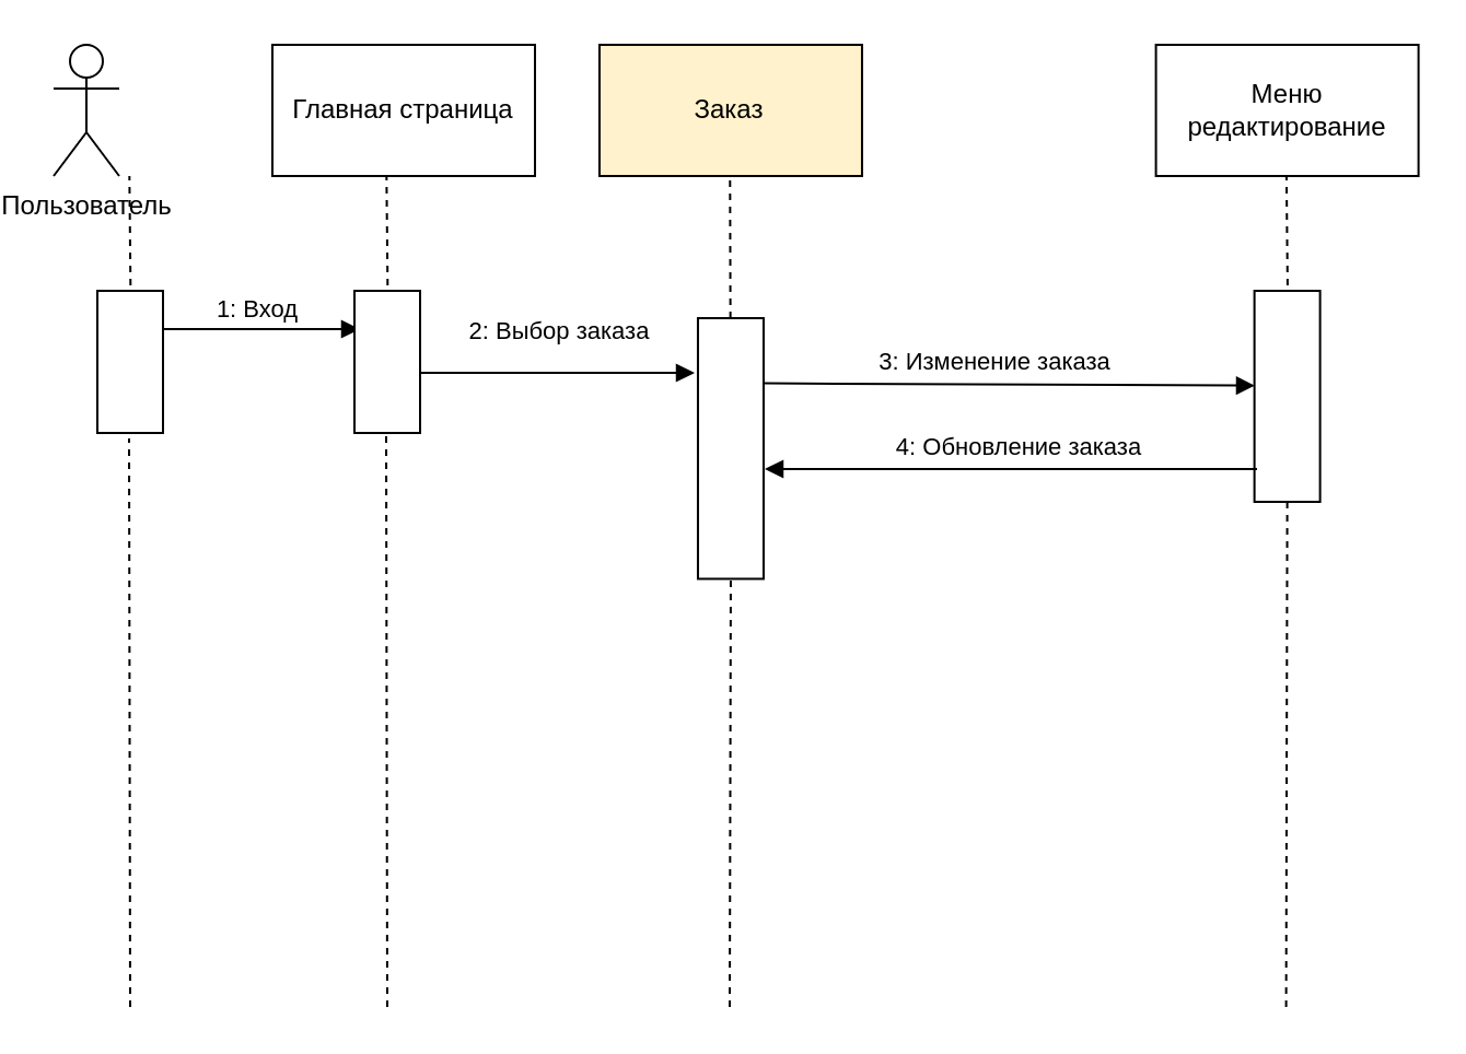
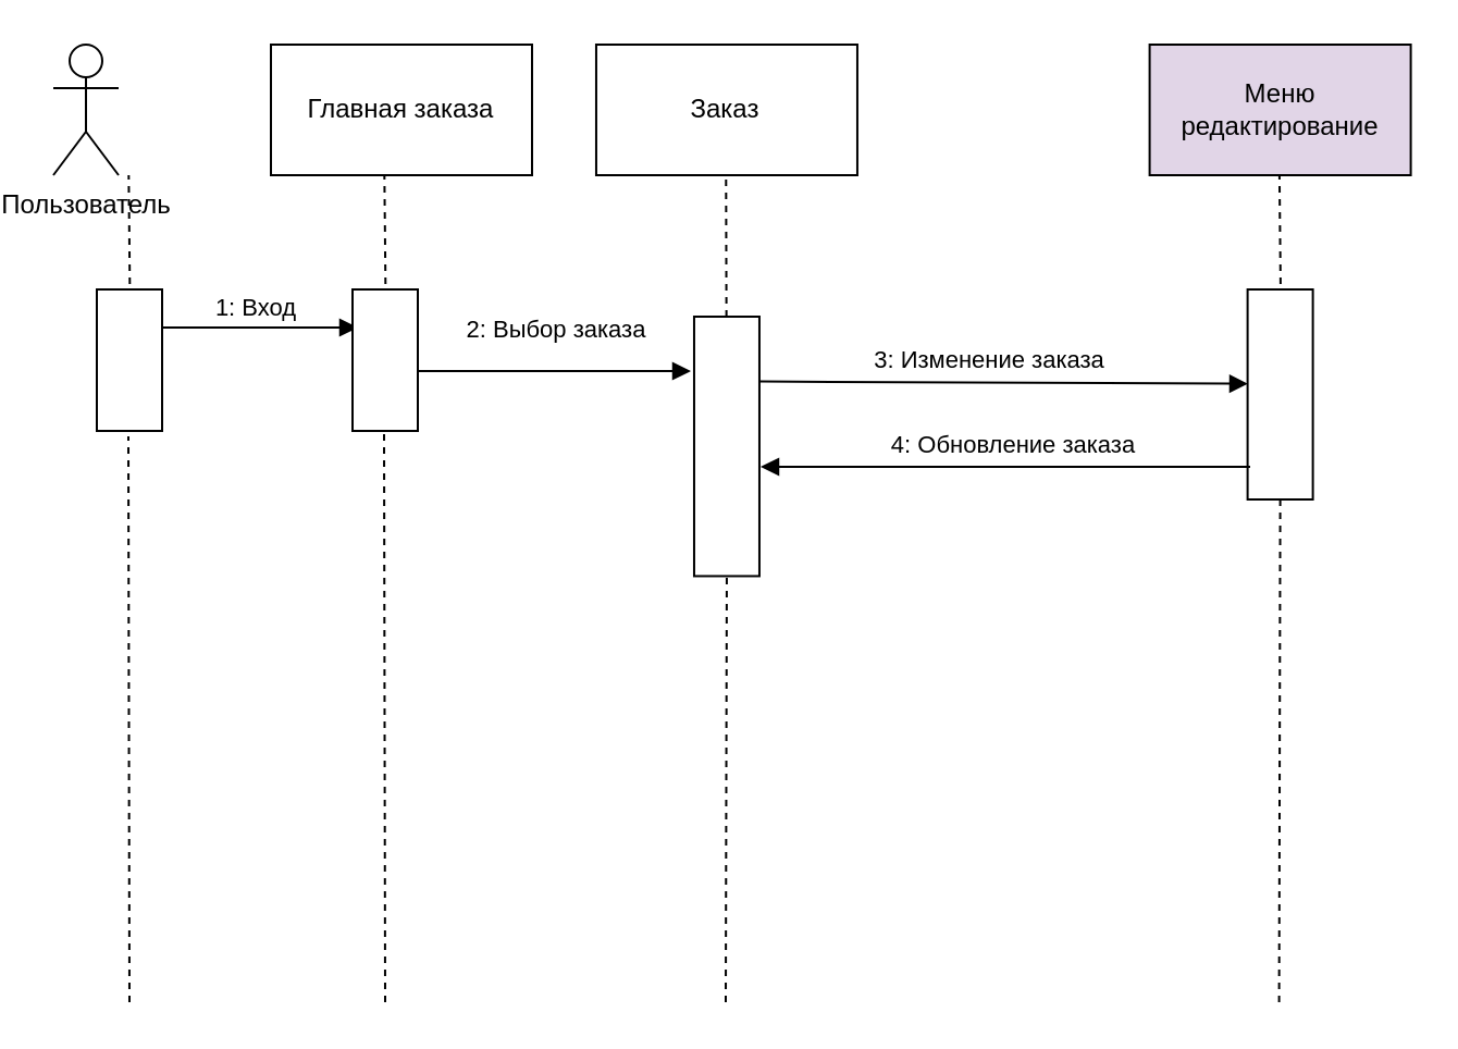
- <mxCell id="6" value="Главная страница" style="rounded=0;whiteSpace=wrap;html=1;" vertex="1" parent="1"><mxGeometry x="120" y="20" width="120" height="60" as="geometry" /></mxCell>
+ <mxCell id="6" value="Главная заказа" style="rounded=0;whiteSpace=wrap;html=1;" vertex="1" parent="1"><mxGeometry x="120" y="20" width="120" height="60" as="geometry" /></mxCell>
- <mxCell id="4" value="Заказ" style="rounded=0;whiteSpace=wrap;html=1;fillColor=#fff2cc;" vertex="1" parent="1"><mxGeometry x="269.48" y="20" width="120" height="60" as="geometry" /></mxCell>
+ <mxCell id="4" value="Заказ" style="rounded=0;whiteSpace=wrap;html=1;" vertex="1" parent="1"><mxGeometry x="269.48" y="20" width="120" height="60" as="geometry" /></mxCell>
- <mxCell id="5" value="Меню редактирование" style="rounded=0;whiteSpace=wrap;html=1;" vertex="1" parent="1"><mxGeometry x="523.8" y="20" width="120" height="60" as="geometry" /></mxCell>
+ <mxCell id="5" value="Меню редактирование" style="rounded=0;whiteSpace=wrap;html=1;fillColor=#e1d5e7;" vertex="1" parent="1"><mxGeometry x="523.8" y="20" width="120" height="60" as="geometry" /></mxCell>
